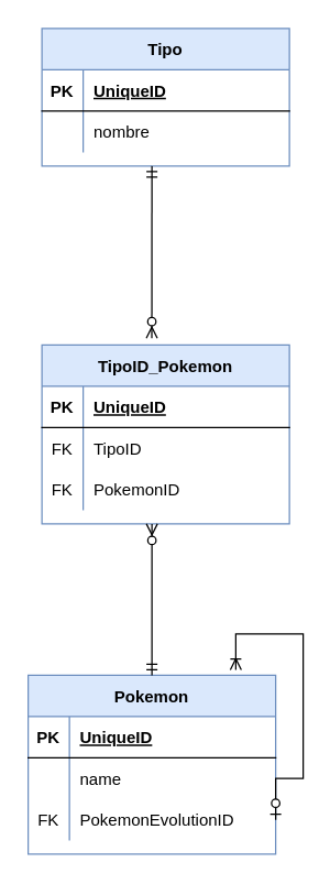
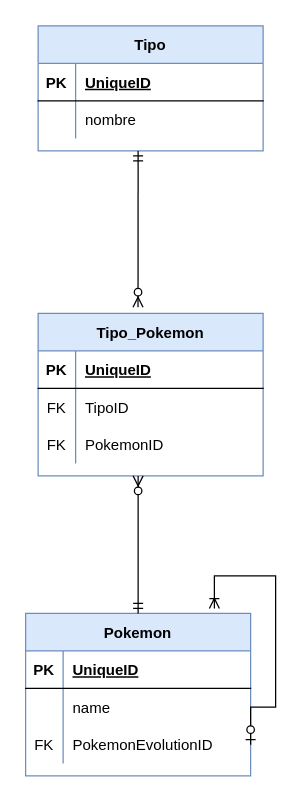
- <mxCell id="20" value="TipoID_Pokemon" style="shape=table;startSize=30;container=1;collapsible=1;childLayout=tableLayout;fixedRows=1;rowLines=0;fontStyle=1;align=center;resizeLast=1;fillColor=#dae8fc;strokeColor=#6c8ebf;" vertex="1" parent="1"><mxGeometry x="30" y="250" width="180" height="130" as="geometry" /></mxCell>
+ <mxCell id="20" value="Tipo_Pokemon" style="shape=table;startSize=30;container=1;collapsible=1;childLayout=tableLayout;fixedRows=1;rowLines=0;fontStyle=1;align=center;resizeLast=1;fillColor=#dae8fc;strokeColor=#6c8ebf;" vertex="1" parent="1"><mxGeometry x="30" y="250" width="180" height="130" as="geometry" /></mxCell>
